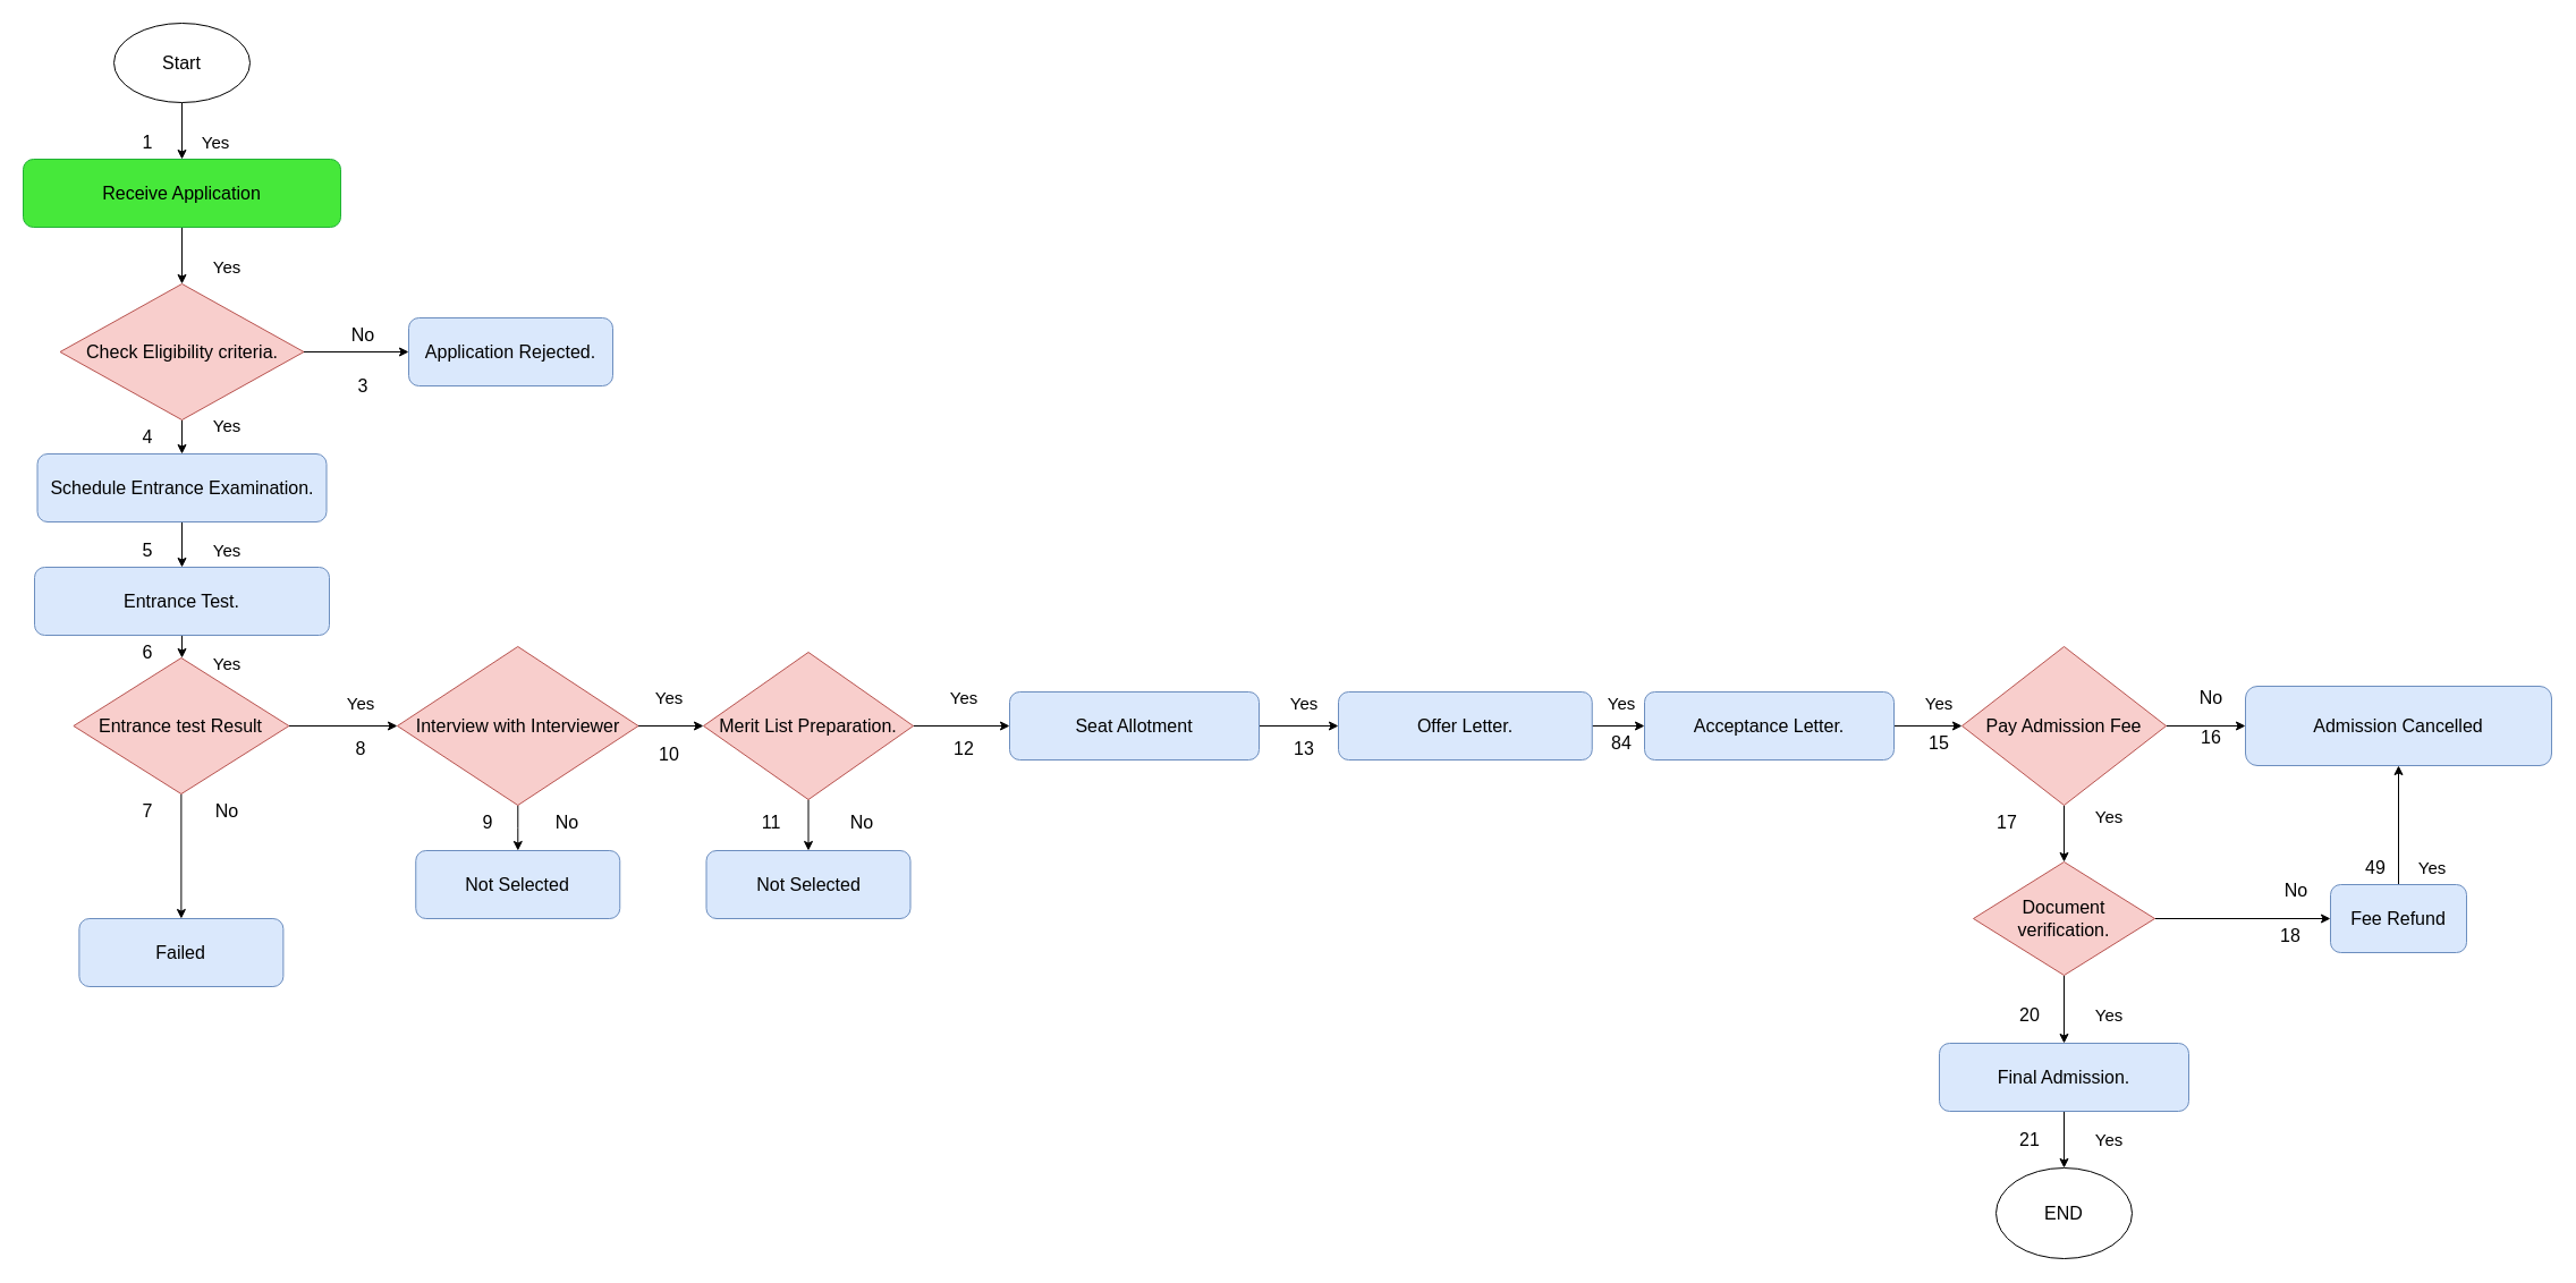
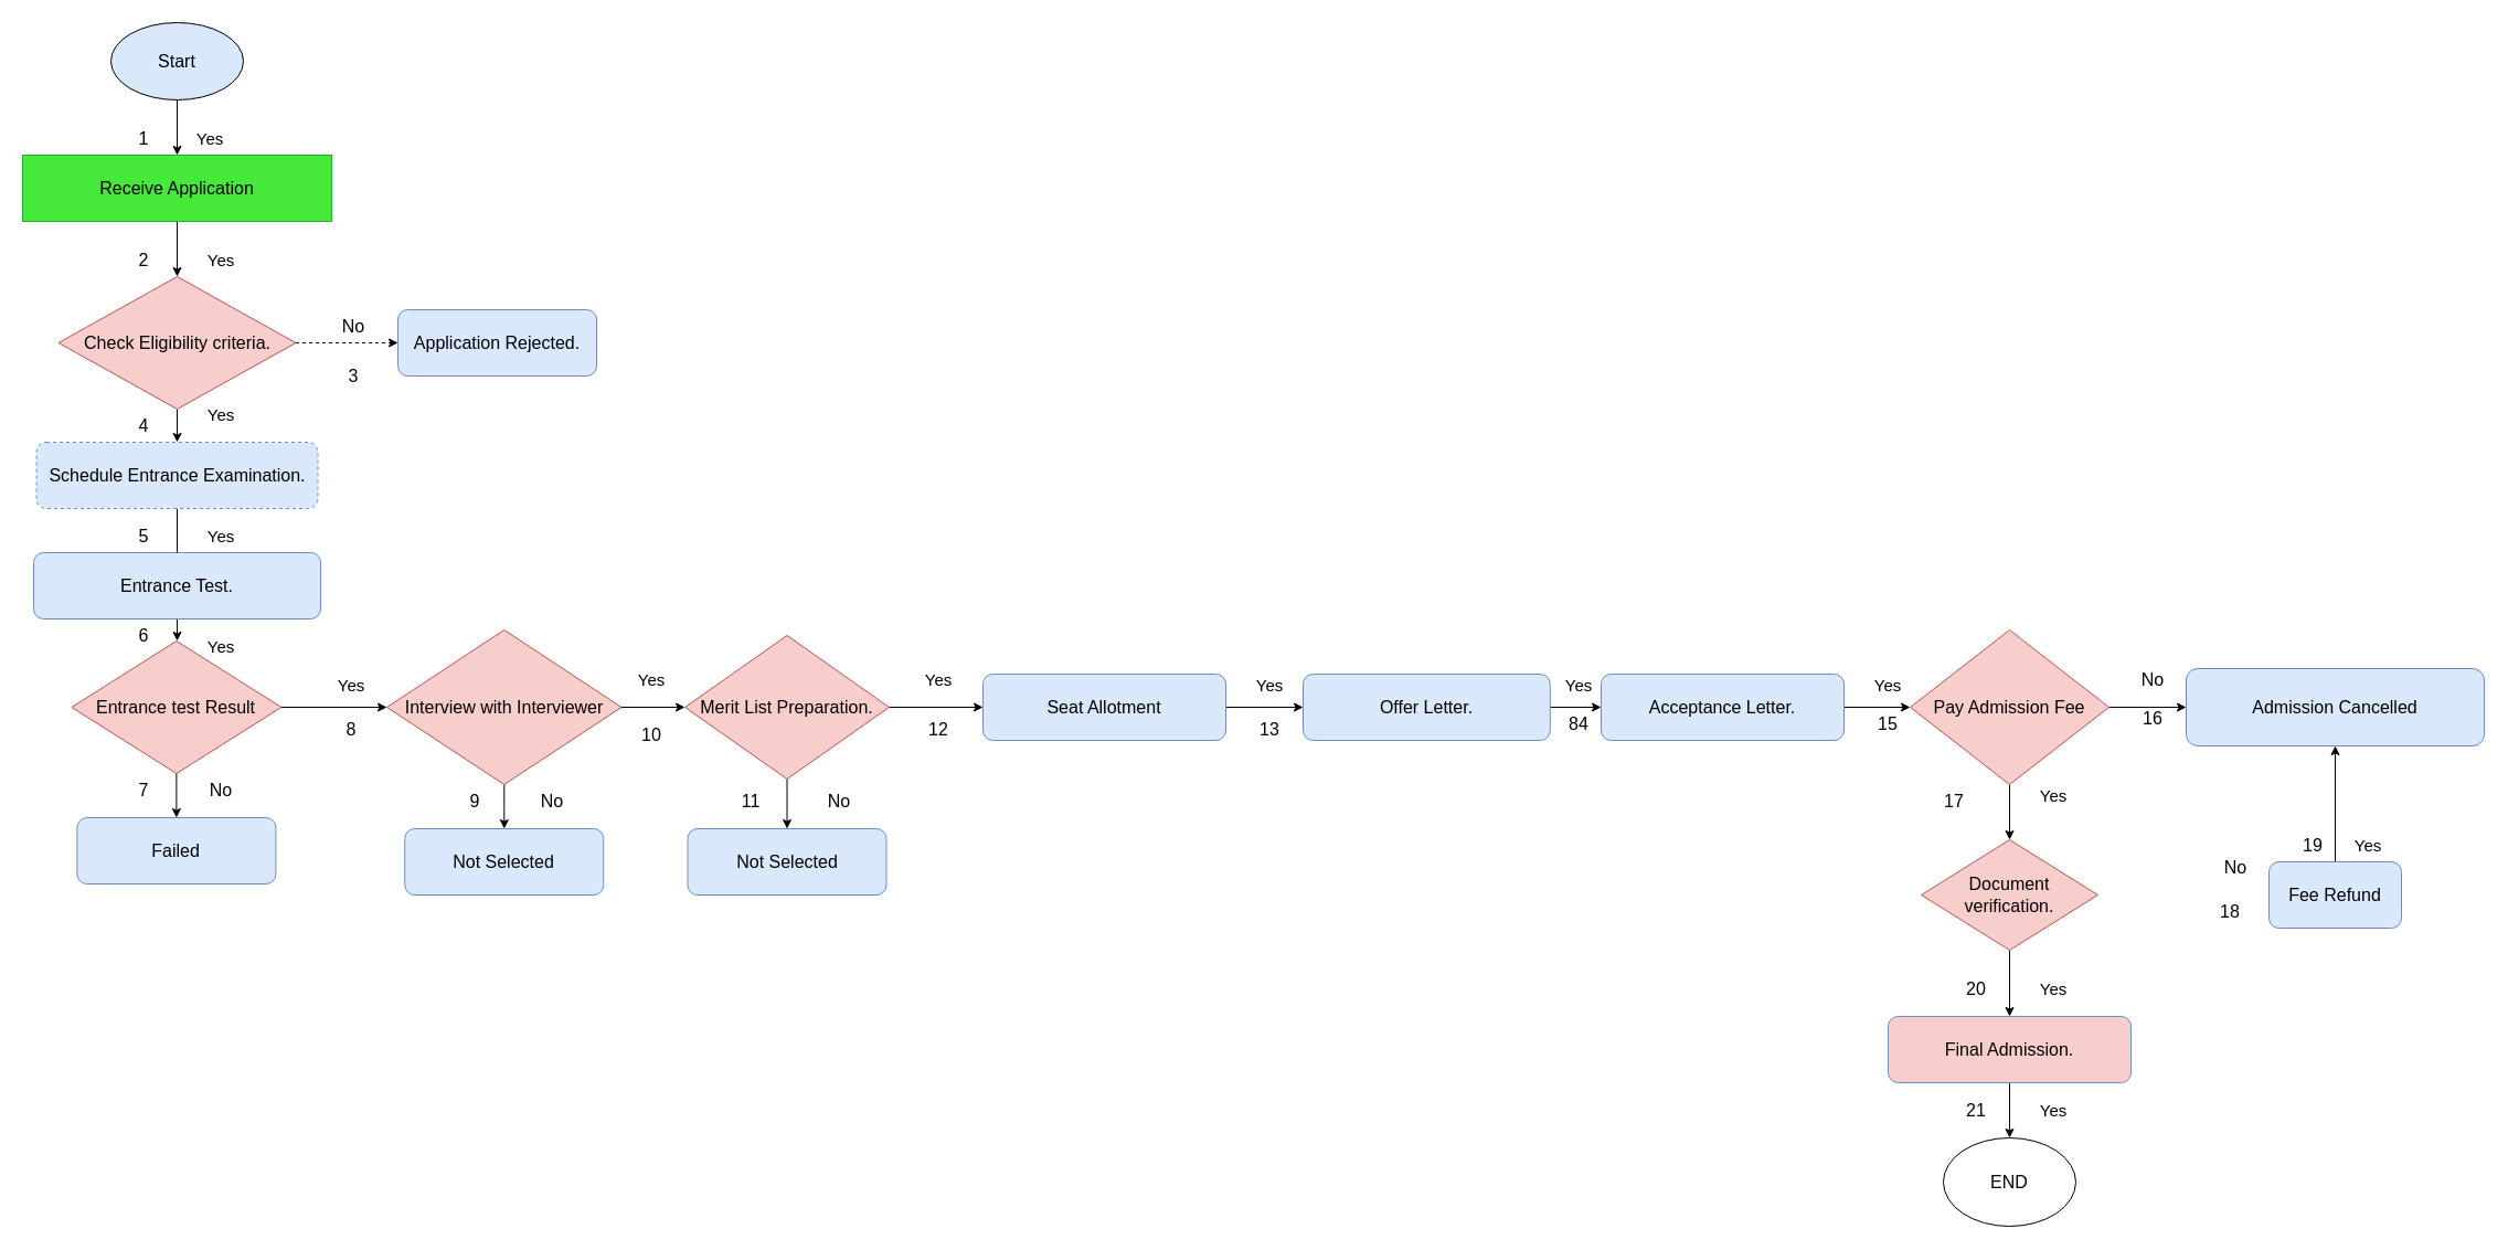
- <mxCell id="3" value="&lt;font style=&quot;font-size: 16px;&quot;&gt;Start&lt;/font&gt;" style="ellipse;whiteSpace=wrap;html=1;" parent="1" vertex="1"><mxGeometry x="100" width="120" height="70" as="geometry" y="20" /></mxCell>
+ <mxCell id="3" value="&lt;font style=&quot;font-size: 16px;&quot;&gt;Start&lt;/font&gt;" style="ellipse;whiteSpace=wrap;html=1;fillColor=#dae8fc;" parent="1" vertex="1"><mxGeometry x="100" width="120" height="70" as="geometry" y="20" /></mxCell>
- <mxCell id="5" value="&lt;font style=&quot;font-size: 16px;&quot;&gt;Receive Application&lt;/font&gt;" style="rounded=1;whiteSpace=wrap;html=1;fillColor=#46E83A;strokeColor=#20B334;" parent="1" vertex="1"><mxGeometry x="20" y="140" width="280" height="60" as="geometry" /></mxCell>
+ <mxCell id="5" value="&lt;font style=&quot;font-size: 16px;&quot;&gt;Receive Application&lt;/font&gt;" style="whiteSpace=wrap;html=1;fillColor=#46E83A;strokeColor=#20B334;rounded=0;" parent="1" vertex="1"><mxGeometry x="20" y="140" width="280" height="60" as="geometry" /></mxCell>
+ <mxCell id="61" value="&lt;font style=&quot;font-size: 16px;&quot;&gt;2&lt;/font&gt;" style="text;html=1;strokeColor=none;fillColor=none;align=center;verticalAlign=middle;whiteSpace=wrap;rounded=0;" parent="1" vertex="1"><mxGeometry x="90" y="220" width="80" height="30" as="geometry" /></mxCell>
- <mxCell id="6" value="" style="edgeStyle=orthogonalEdgeStyle;rounded=0;orthogonalLoop=1;jettySize=auto;html=1;" parent="1" source="8" target="14" edge="1"><mxGeometry relative="1" as="geometry" /></mxCell>
+ <mxCell id="6" value="" style="edgeStyle=orthogonalEdgeStyle;rounded=0;orthogonalLoop=1;jettySize=auto;html=1;dashed=1;" parent="1" source="8" target="14" edge="1"><mxGeometry relative="1" as="geometry" /></mxCell>
- <mxCell id="29" value="&lt;font style=&quot;font-size: 16px;&quot;&gt;Schedule Entrance Examination.&lt;/font&gt;" style="rounded=1;whiteSpace=wrap;html=1;fillColor=#dae8fc;strokeColor=#6c8ebf;" parent="1" vertex="1"><mxGeometry x="32.5" y="400" width="255" height="60" as="geometry" /></mxCell>
+ <mxCell id="29" value="&lt;font style=&quot;font-size: 16px;&quot;&gt;Schedule Entrance Examination.&lt;/font&gt;" style="rounded=1;whiteSpace=wrap;html=1;fillColor=#dae8fc;strokeColor=#6c8ebf;dashed=1;" parent="1" vertex="1"><mxGeometry x="32.5" y="400" width="255" height="60" as="geometry" /></mxCell>
- <mxCell id="28" value="" style="edgeStyle=orthogonalEdgeStyle;rounded=0;orthogonalLoop=1;jettySize=auto;html=1;" parent="1" source="29" target="10" edge="1"><mxGeometry relative="1" as="geometry" /></mxCell>
+ <mxCell id="28" value="" style="edgeStyle=orthogonalEdgeStyle;rounded=0;orthogonalLoop=1;jettySize=auto;html=1;endArrow=none;" parent="1" source="29" target="10" edge="1"><mxGeometry relative="1" as="geometry" /></mxCell>
- <mxCell id="64" value="&lt;font style=&quot;font-size: 16px;&quot;&gt;49&lt;/font&gt;" style="text;html=1;strokeColor=none;fillColor=none;align=center;verticalAlign=middle;whiteSpace=wrap;rounded=0;" parent="1" vertex="1"><mxGeometry x="2055" y="750" width="80" height="30" as="geometry" /></mxCell>
+ <mxCell id="64" value="&lt;font style=&quot;font-size: 16px;&quot;&gt;19&lt;/font&gt;" style="text;html=1;strokeColor=none;fillColor=none;align=center;verticalAlign=middle;whiteSpace=wrap;rounded=0;" parent="1" vertex="1"><mxGeometry x="2055" y="750" width="80" height="30" as="geometry" /></mxCell>
- <mxCell id="78" style="edgeStyle=orthogonalEdgeStyle;rounded=0;orthogonalLoop=1;jettySize=auto;html=1;" edge="1" parent="1" source="79" target="81"><mxGeometry relative="1" as="geometry"><mxPoint x="2080" y="810" as="targetPoint" /></mxGeometry></mxCell>
- <mxCell id="15" value="&lt;font style=&quot;font-size: 16px;&quot;&gt;Failed&lt;/font&gt;" style="rounded=1;whiteSpace=wrap;html=1;fillColor=#dae8fc;strokeColor=#6c8ebf;" parent="1" vertex="1"><mxGeometry x="69.38" y="810" width="180" height="60" as="geometry" /></mxCell>
+ <mxCell id="15" value="&lt;font style=&quot;font-size: 16px;&quot;&gt;Failed&lt;/font&gt;" style="rounded=1;whiteSpace=wrap;html=1;fillColor=#dae8fc;strokeColor=#6c8ebf;" parent="1" vertex="1"><mxGeometry x="69.38" y="740" width="180" height="60" as="geometry" /></mxCell>
- <mxCell id="27" value="&lt;font style=&quot;font-size: 16px;&quot;&gt;Final Admission.&lt;/font&gt;" style="rounded=1;whiteSpace=wrap;html=1;fillColor=#dae8fc;strokeColor=#6c8ebf;" parent="1" vertex="1"><mxGeometry x="1710" y="920" width="220" height="60" as="geometry" /></mxCell>
+ <mxCell id="27" value="&lt;font style=&quot;font-size: 16px;&quot;&gt;Final Admission.&lt;/font&gt;" style="rounded=1;whiteSpace=wrap;html=1;fillColor=#f8cecc;strokeColor=#6c8ebf;" parent="1" vertex="1"><mxGeometry x="1710" y="920" width="220" height="60" as="geometry" /></mxCell>
